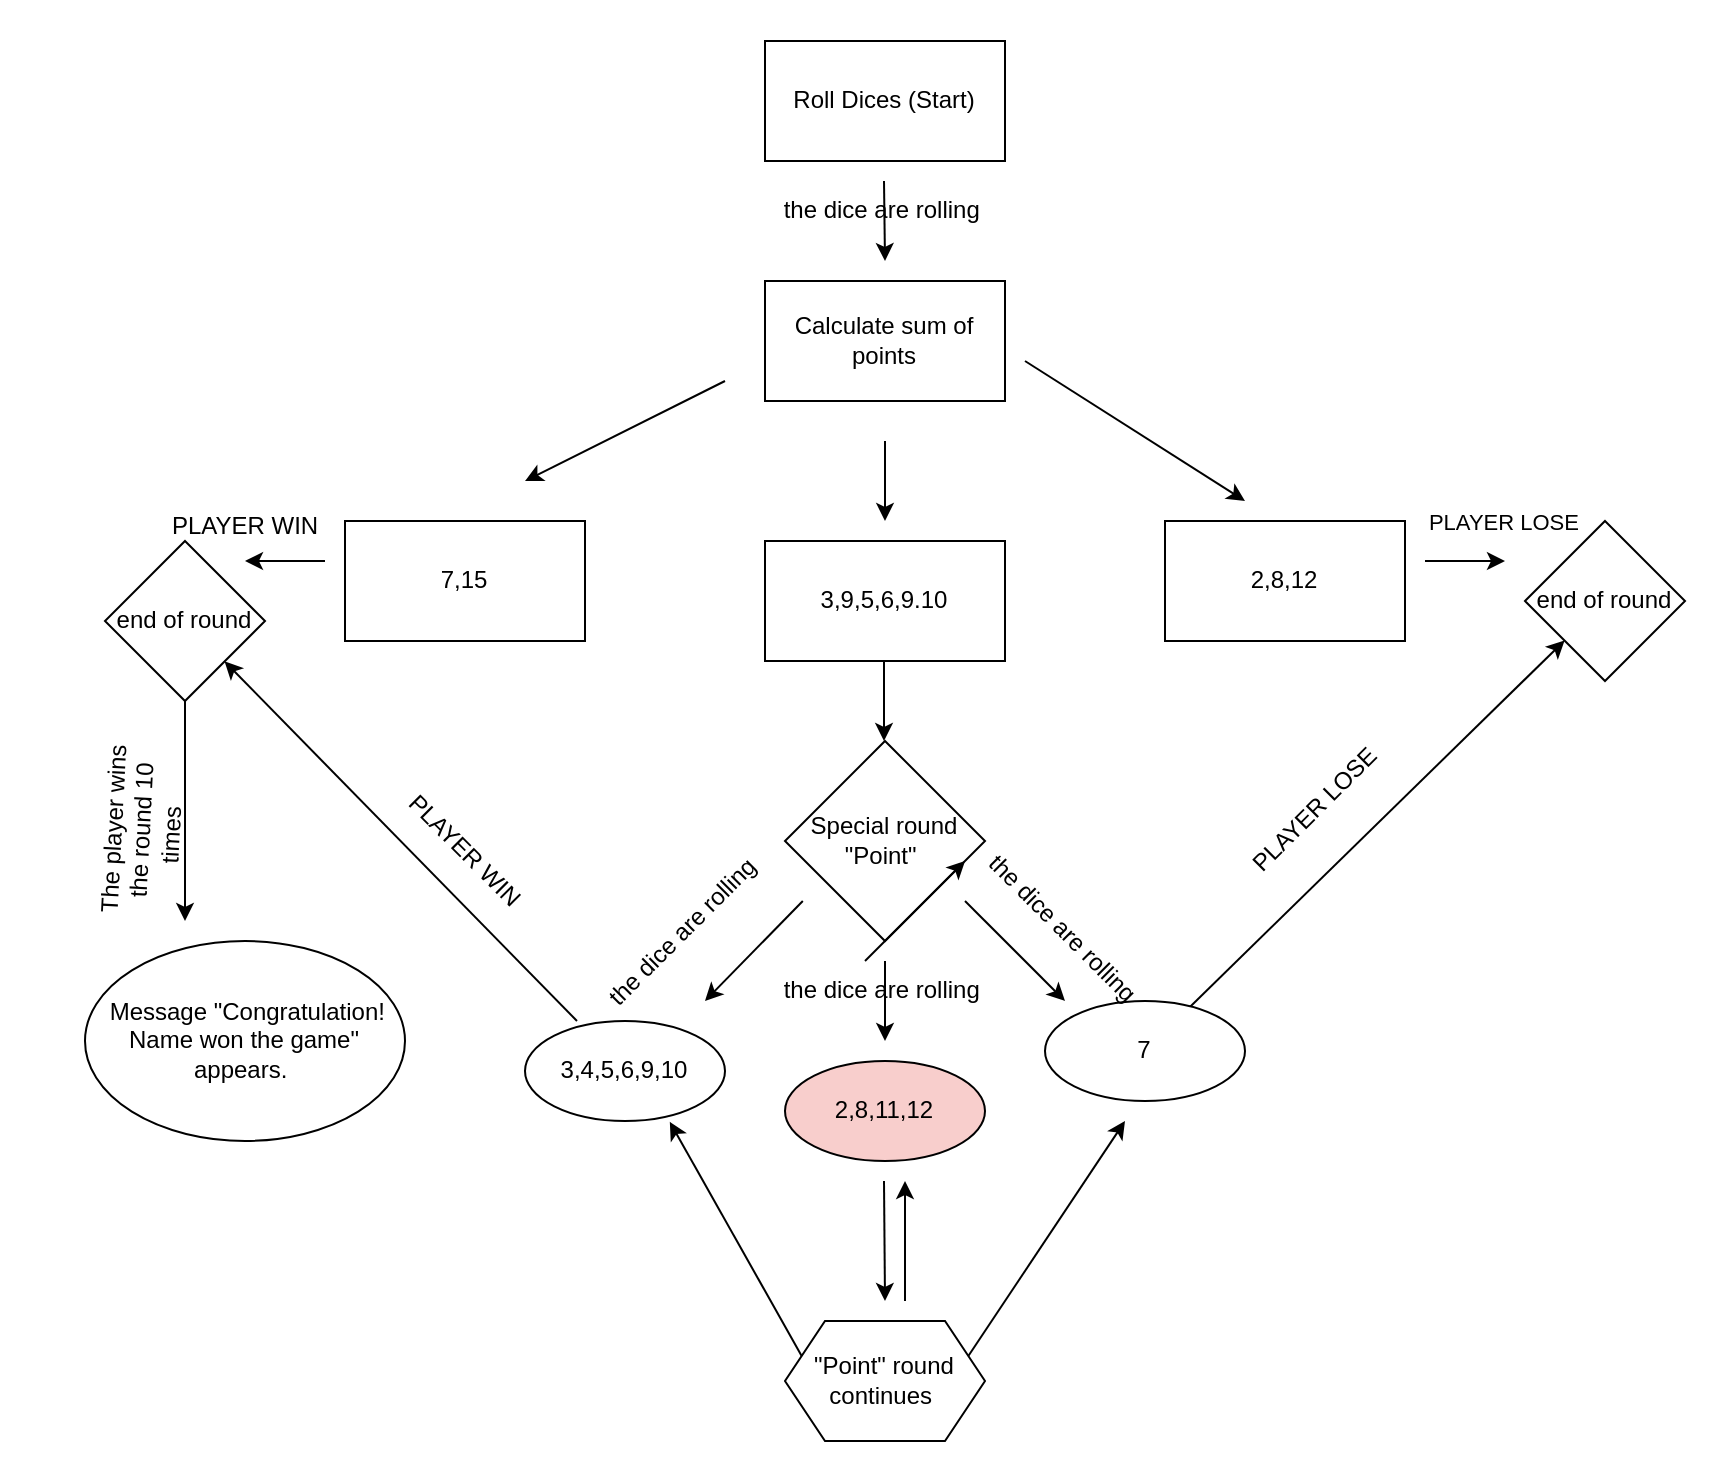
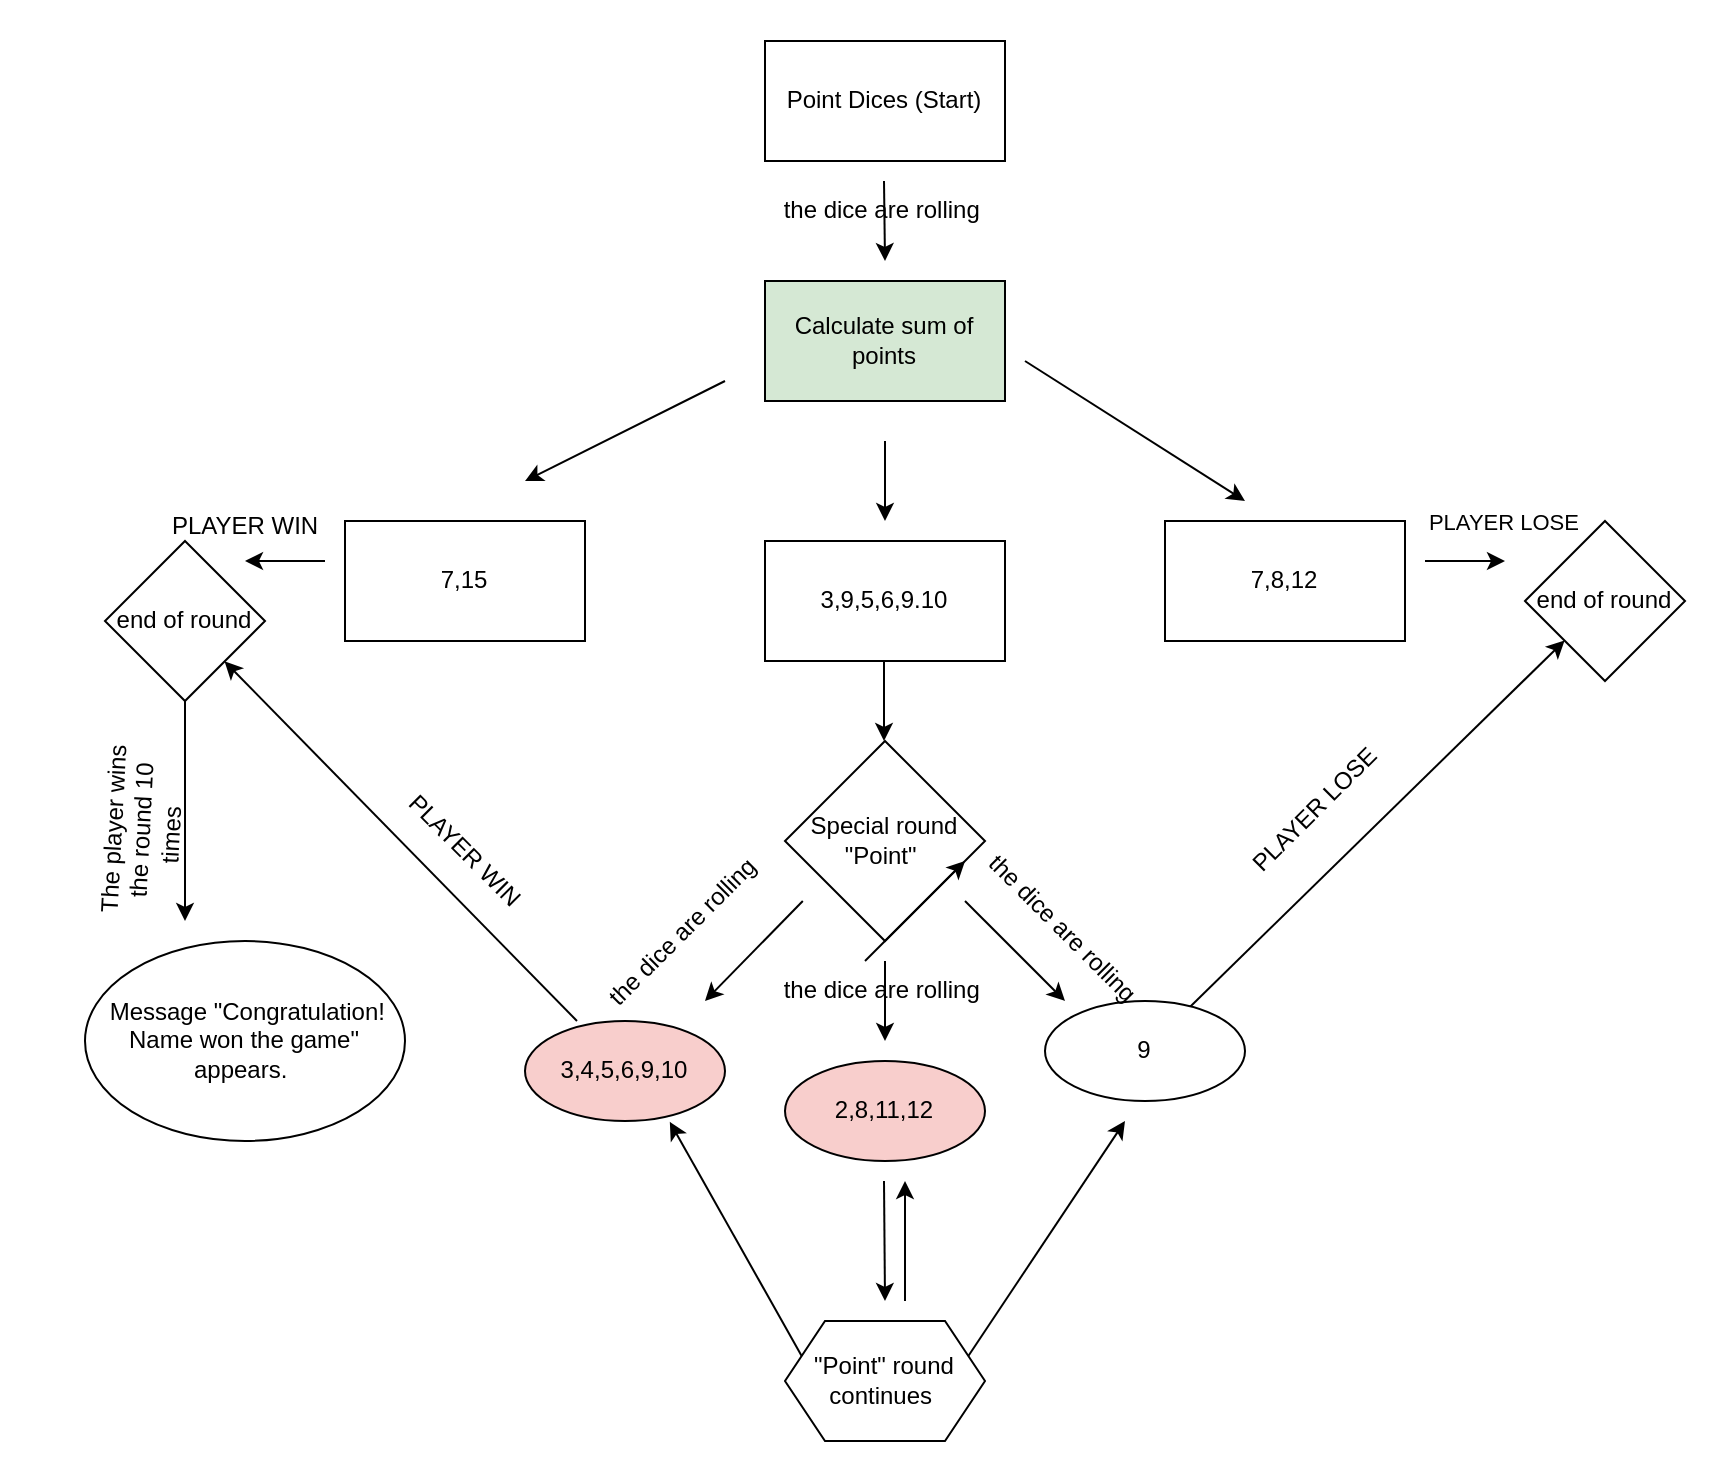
- <mxCell id="3" value="Roll Dices (Start)" style="rounded=0;whiteSpace=wrap;html=1;" vertex="1" parent="1"><mxGeometry x="382" y="20" width="120" height="60" as="geometry" /></mxCell>
+ <mxCell id="3" value="Point Dices (Start)" style="rounded=0;whiteSpace=wrap;html=1;" vertex="1" parent="1"><mxGeometry x="382" y="20" width="120" height="60" as="geometry" /></mxCell>
- <mxCell id="9" value="Calculate sum of points" style="rounded=0;whiteSpace=wrap;html=1;" vertex="1" parent="1"><mxGeometry x="382" y="140" width="120" height="60" as="geometry" /></mxCell>
+ <mxCell id="9" value="Calculate sum of points" style="rounded=0;whiteSpace=wrap;html=1;fillColor=#d5e8d4;" vertex="1" parent="1"><mxGeometry x="382" y="140" width="120" height="60" as="geometry" /></mxCell>
- <mxCell id="4" value="2,8,12" style="rounded=0;whiteSpace=wrap;html=1;" vertex="1" parent="1"><mxGeometry x="582" y="260" width="120" height="60" as="geometry" /></mxCell>
+ <mxCell id="4" value="7,8,12" style="rounded=0;whiteSpace=wrap;html=1;" vertex="1" parent="1"><mxGeometry x="582" y="260" width="120" height="60" as="geometry" /></mxCell>
- <mxCell id="19" value="7" style="ellipse;whiteSpace=wrap;html=1;" vertex="1" parent="1"><mxGeometry x="522" y="500" width="100" height="50" as="geometry" /></mxCell>
+ <mxCell id="19" value="9" style="ellipse;whiteSpace=wrap;html=1;" vertex="1" parent="1"><mxGeometry x="522" y="500" width="100" height="50" as="geometry" /></mxCell>
- <mxCell id="17" value="3,4,5,6,9,10" style="ellipse;whiteSpace=wrap;html=1;" vertex="1" parent="1"><mxGeometry x="262" y="510" width="100" height="50" as="geometry" /></mxCell>
+ <mxCell id="17" value="3,4,5,6,9,10" style="ellipse;whiteSpace=wrap;html=1;fillColor=#f8cecc;" vertex="1" parent="1"><mxGeometry x="262" y="510" width="100" height="50" as="geometry" /></mxCell>
